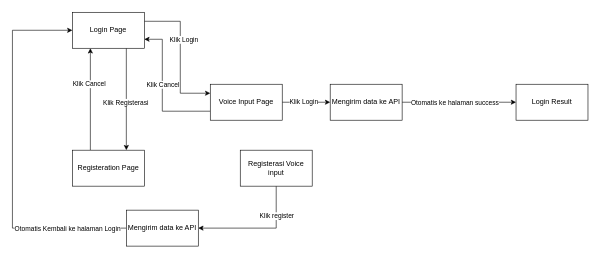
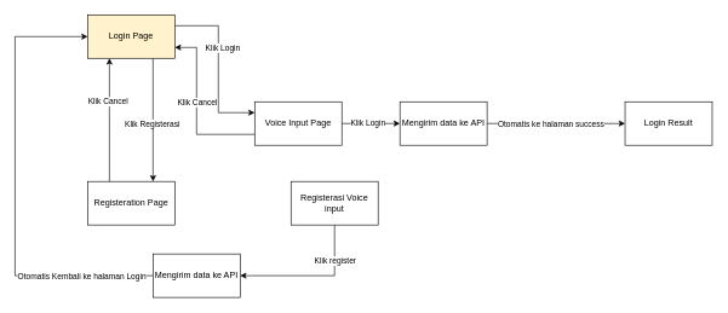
- <mxCell id="6" value="Login Page" style="rounded=0;whiteSpace=wrap;html=1;" parent="1" vertex="1"><mxGeometry x="120" y="20" width="120" height="60" as="geometry" /></mxCell>
+ <mxCell id="6" value="Login Page" style="rounded=0;whiteSpace=wrap;html=1;fillColor=#fff2cc;" parent="1" vertex="1"><mxGeometry x="120" y="20" width="120" height="60" as="geometry" /></mxCell>
